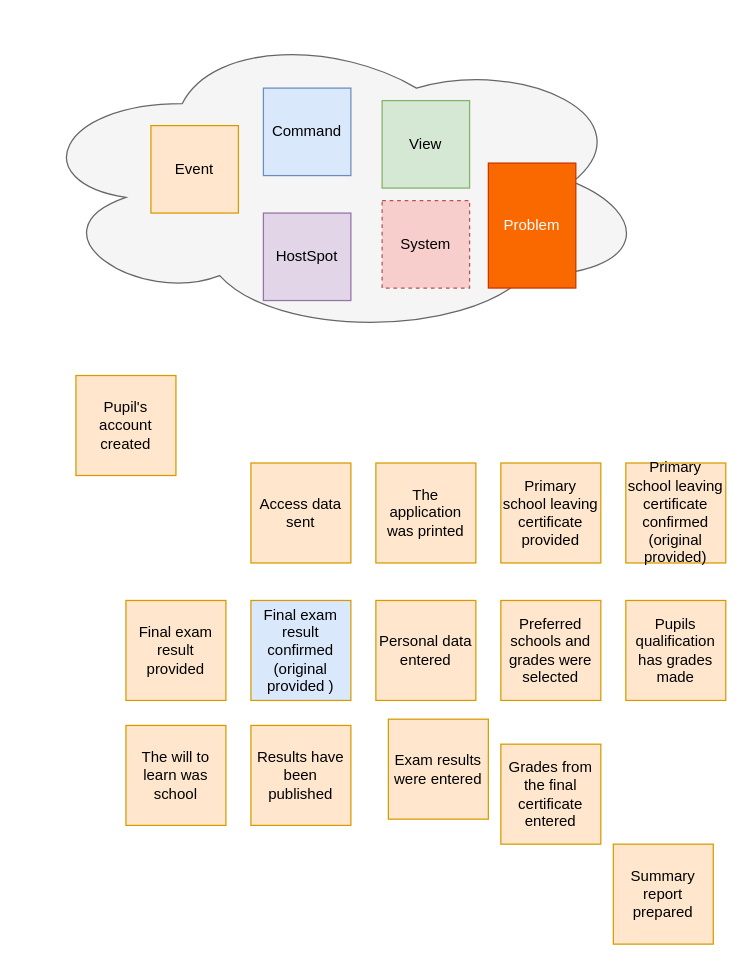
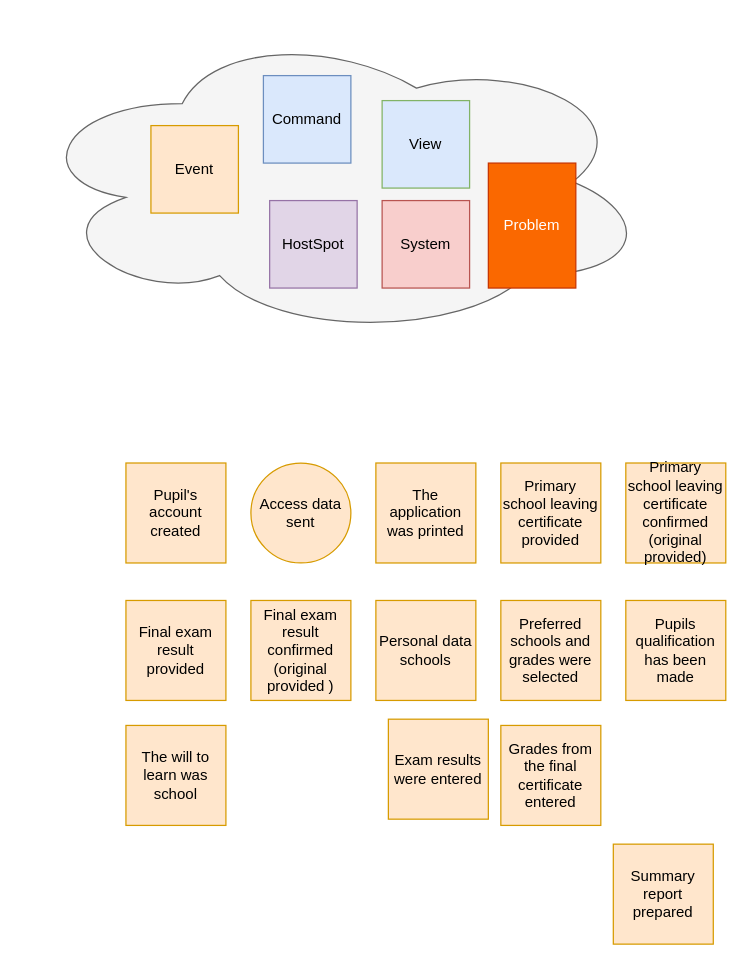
- <mxCell id="18" value="Command" style="whiteSpace=wrap;html=1;aspect=fixed;fillColor=#dae8fc;strokeColor=#6c8ebf;" vertex="1" parent="1"><mxGeometry x="210" y="70" width="70" height="70" as="geometry" /></mxCell>
+ <mxCell id="18" value="Command" style="whiteSpace=wrap;html=1;aspect=fixed;fillColor=#dae8fc;strokeColor=#6c8ebf;" vertex="1" parent="1"><mxGeometry x="210" y="60" width="70" height="70" as="geometry" /></mxCell>
- <mxCell id="19" value="View" style="whiteSpace=wrap;html=1;aspect=fixed;fillColor=#d5e8d4;strokeColor=#82b366;" vertex="1" parent="1"><mxGeometry x="305" y="80" width="70" height="70" as="geometry" /></mxCell>
+ <mxCell id="19" value="View" style="whiteSpace=wrap;html=1;aspect=fixed;fillColor=#dae8fc;strokeColor=#82b366;" vertex="1" parent="1"><mxGeometry x="305" y="80" width="70" height="70" as="geometry" /></mxCell>
- <mxCell id="21" value="System" style="whiteSpace=wrap;html=1;aspect=fixed;fillColor=#f8cecc;strokeColor=#b85450;dashed=1;" vertex="1" parent="1"><mxGeometry x="305" y="160" width="70" height="70" as="geometry" /></mxCell>
+ <mxCell id="21" value="System" style="whiteSpace=wrap;html=1;aspect=fixed;fillColor=#f8cecc;strokeColor=#b85450;" vertex="1" parent="1"><mxGeometry x="305" y="160" width="70" height="70" as="geometry" /></mxCell>
- <mxCell id="22" value="HostSpot" style="whiteSpace=wrap;html=1;aspect=fixed;fillColor=#e1d5e7;strokeColor=#9673a6;" vertex="1" parent="1"><mxGeometry x="210" y="170" width="70" height="70" as="geometry" /></mxCell>
+ <mxCell id="22" value="HostSpot" style="whiteSpace=wrap;html=1;aspect=fixed;fillColor=#e1d5e7;strokeColor=#9673a6;" vertex="1" parent="1"><mxGeometry x="215" y="160" width="70" height="70" as="geometry" /></mxCell>
- <mxCell id="2" value="Pupil's account created" style="whiteSpace=wrap;html=1;aspect=fixed;fillColor=#ffe6cc;strokeColor=#d79b00;" vertex="1" parent="1"><mxGeometry x="60" y="300" width="80" height="80" as="geometry" /></mxCell>
+ <mxCell id="2" value="Pupil's account created" style="whiteSpace=wrap;html=1;aspect=fixed;fillColor=#ffe6cc;strokeColor=#d79b00;" vertex="1" parent="1"><mxGeometry x="100" y="370" width="80" height="80" as="geometry" /></mxCell>
- <mxCell id="5" value="Access data sent" style="whiteSpace=wrap;html=1;aspect=fixed;fillColor=#ffe6cc;strokeColor=#d79b00;" vertex="1" parent="1"><mxGeometry x="200" y="370" width="80" height="80" as="geometry" /></mxCell>
+ <mxCell id="5" value="Access data sent" style="ellipse;whiteSpace=wrap;html=1;aspect=fixed;fillColor=#ffe6cc;strokeColor=#d79b00;" vertex="1" parent="1"><mxGeometry x="200" y="370" width="80" height="80" as="geometry" /></mxCell>
- <mxCell id="10" value="Final exam result confirmed (original provided )" style="whiteSpace=wrap;html=1;aspect=fixed;fillColor=#dae8fc;strokeColor=#d79b00;" vertex="1" parent="1"><mxGeometry x="200" y="480" width="80" height="80" as="geometry" /></mxCell>
+ <mxCell id="10" value="Final exam result confirmed (original provided )" style="whiteSpace=wrap;html=1;aspect=fixed;fillColor=#ffe6cc;strokeColor=#d79b00;" vertex="1" parent="1"><mxGeometry x="200" y="480" width="80" height="80" as="geometry" /></mxCell>
- <mxCell id="11" value="Personal data entered" style="whiteSpace=wrap;html=1;aspect=fixed;fillColor=#ffe6cc;strokeColor=#d79b00;" vertex="1" parent="1"><mxGeometry x="300" y="480" width="80" height="80" as="geometry" /></mxCell>
+ <mxCell id="11" value="Personal data schools" style="whiteSpace=wrap;html=1;aspect=fixed;fillColor=#ffe6cc;strokeColor=#d79b00;" vertex="1" parent="1"><mxGeometry x="300" y="480" width="80" height="80" as="geometry" /></mxCell>
- <mxCell id="13" value="Pupils qualification has grades made" style="whiteSpace=wrap;html=1;aspect=fixed;fillColor=#ffe6cc;strokeColor=#d79b00;" vertex="1" parent="1"><mxGeometry x="500" y="480" width="80" height="80" as="geometry" /></mxCell>
+ <mxCell id="13" value="Pupils qualification has been made" style="whiteSpace=wrap;html=1;aspect=fixed;fillColor=#ffe6cc;strokeColor=#d79b00;" vertex="1" parent="1"><mxGeometry x="500" y="480" width="80" height="80" as="geometry" /></mxCell>
- <mxCell id="15" value="Results have been published" style="whiteSpace=wrap;html=1;aspect=fixed;fillColor=#ffe6cc;strokeColor=#d79b00;" vertex="1" parent="1"><mxGeometry x="200" y="580" width="80" height="80" as="geometry" /></mxCell>
- <mxCell id="17" value="Grades from the final certificate entered" style="whiteSpace=wrap;html=1;aspect=fixed;fillColor=#ffe6cc;strokeColor=#d79b00;" vertex="1" parent="1"><mxGeometry x="400" y="595" width="80" height="80" as="geometry" /></mxCell>
+ <mxCell id="17" value="Grades from the final certificate entered" style="whiteSpace=wrap;html=1;aspect=fixed;fillColor=#ffe6cc;strokeColor=#d79b00;" vertex="1" parent="1"><mxGeometry x="400" y="580" width="80" height="80" as="geometry" /></mxCell>
